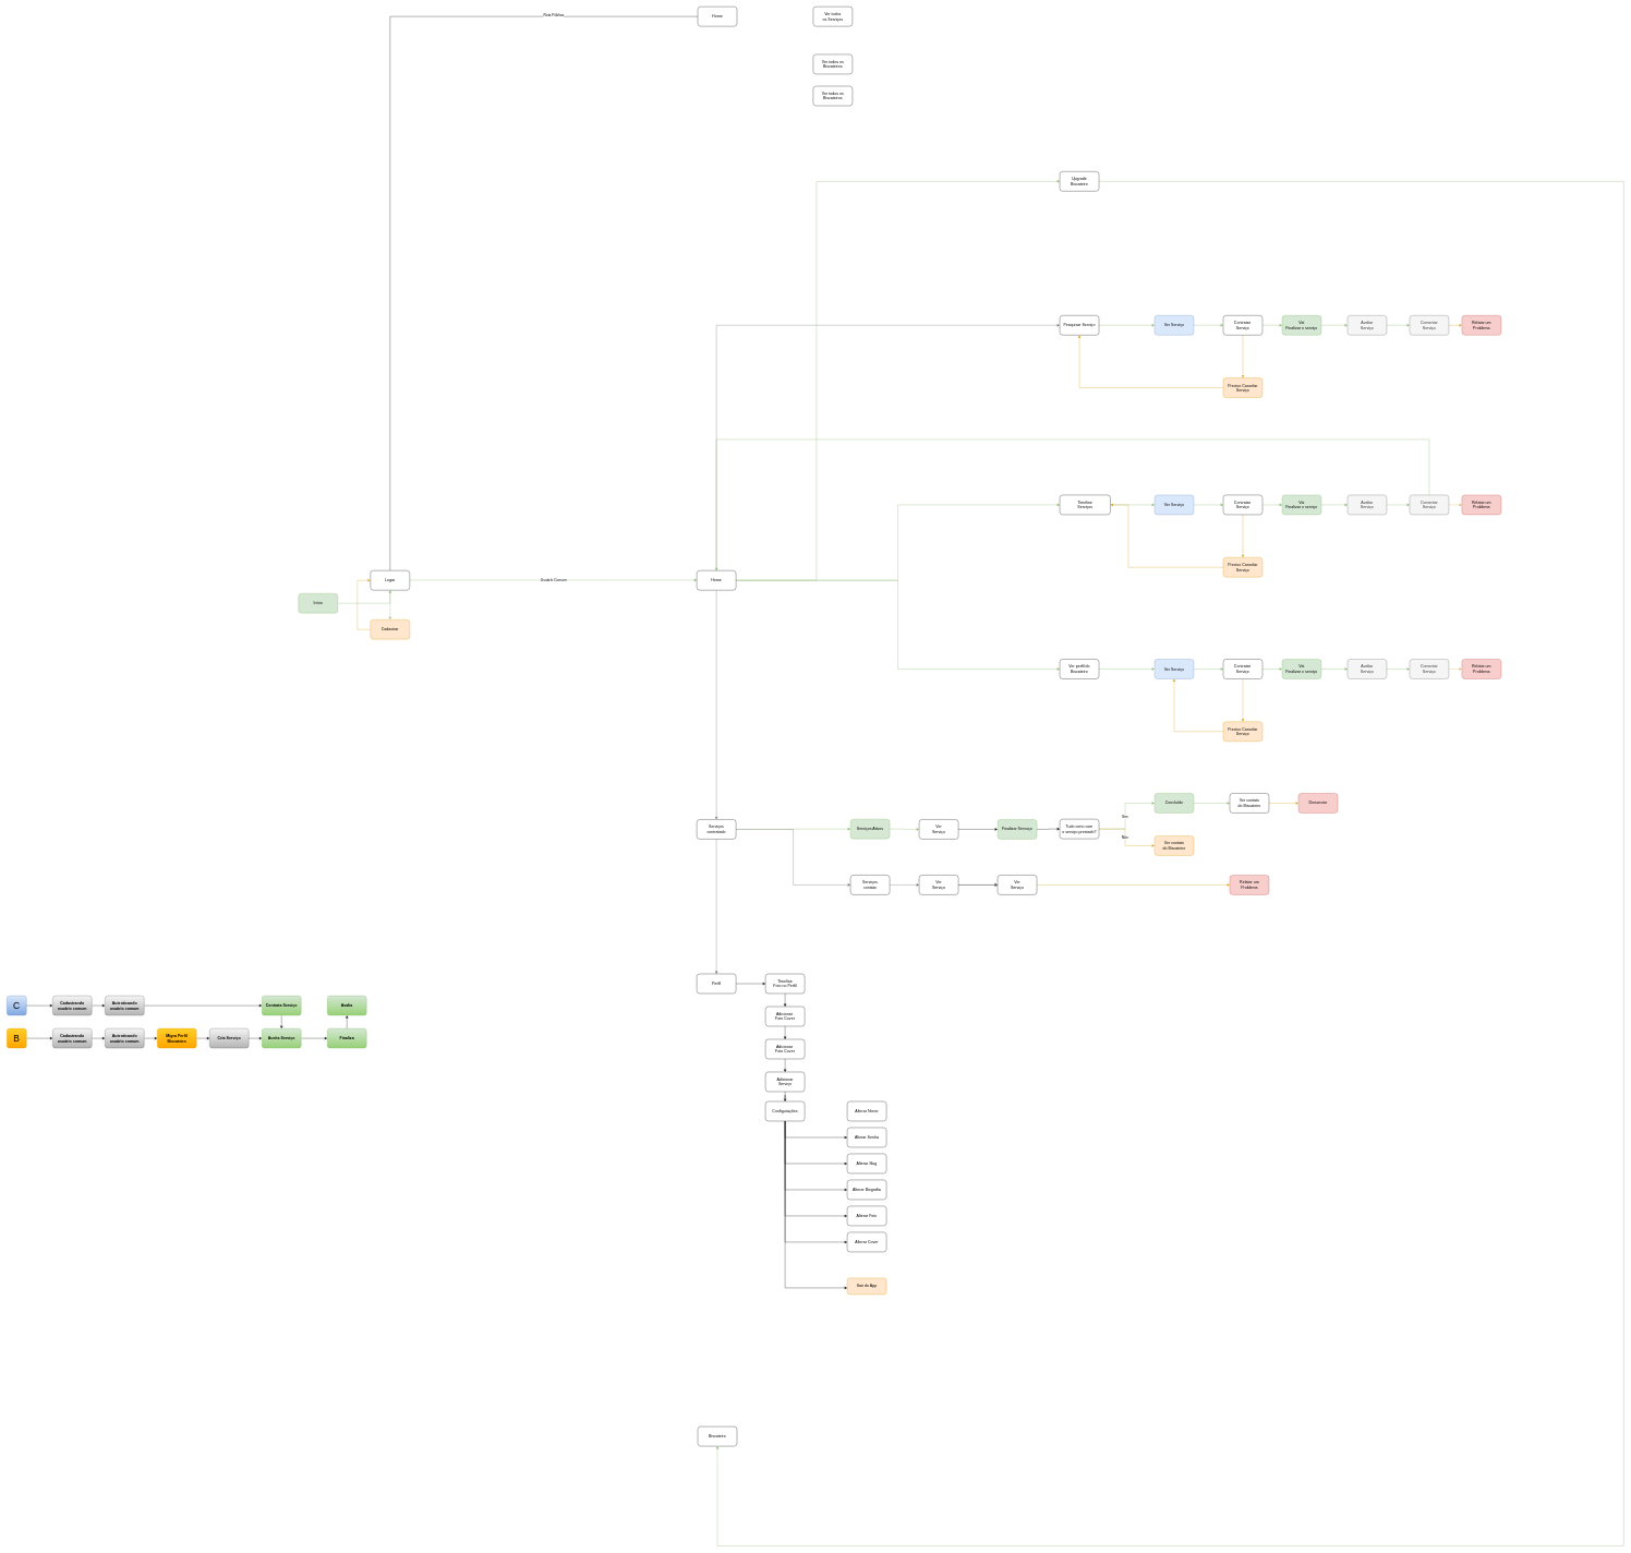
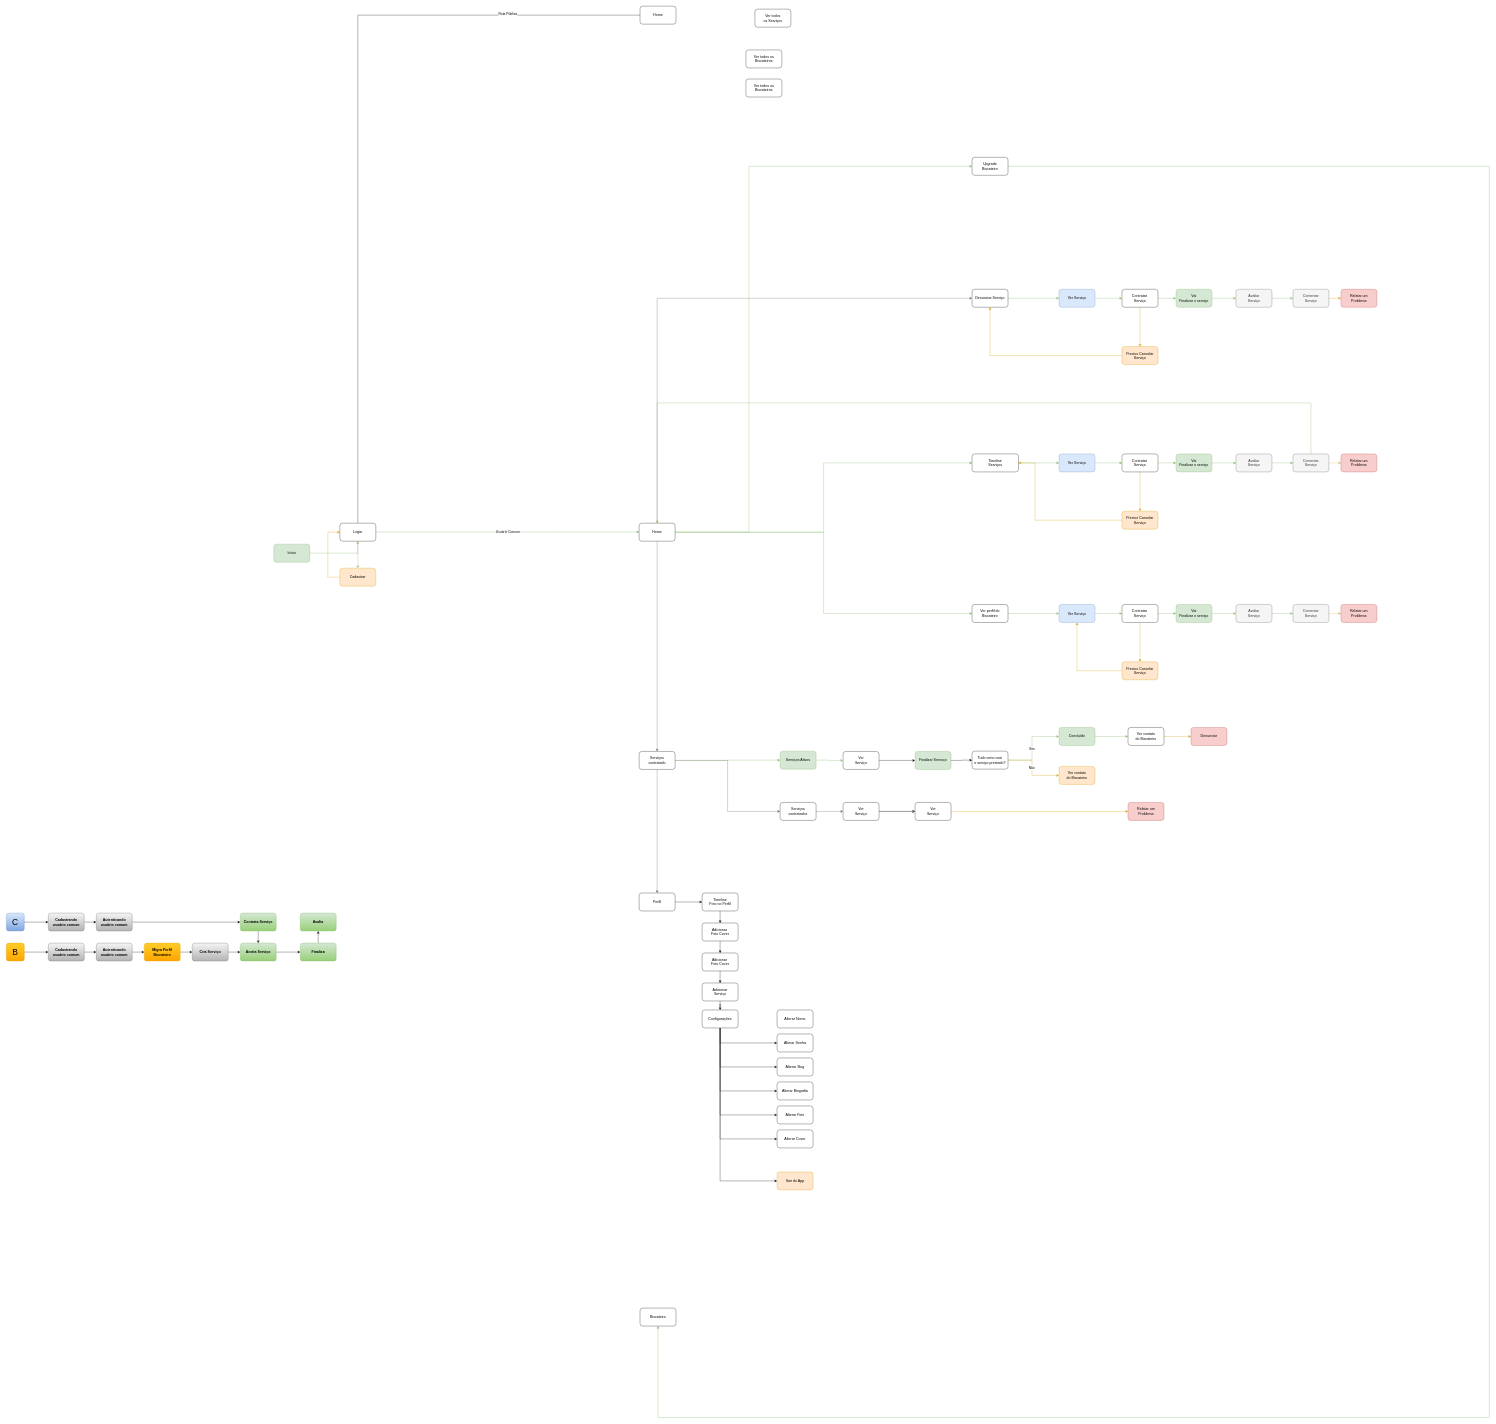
- <mxCell id="127" value="Ver todos&lt;div&gt;os Serviços&lt;/div&gt;" style="rounded=1;whiteSpace=wrap;html=1;" vertex="1" parent="1"><mxGeometry x="2486" y="20" width="120" height="60" as="geometry" /></mxCell>
+ <mxCell id="127" value="Ver todos&lt;div&gt;os Serviços&lt;/div&gt;" style="rounded=1;whiteSpace=wrap;html=1;" vertex="1" parent="1"><mxGeometry x="2516" y="30" width="120" height="60" as="geometry" /></mxCell>
- <mxCell id="67" value="Pesquisar Serviço" style="rounded=1;whiteSpace=wrap;html=1;" vertex="1" parent="1"><mxGeometry x="3240" y="964" width="120" height="60" as="geometry" /></mxCell>
+ <mxCell id="67" value="Denunciar Serviço" style="rounded=1;whiteSpace=wrap;html=1;" vertex="1" parent="1"><mxGeometry x="3240" y="964" width="120" height="60" as="geometry" /></mxCell>
- <mxCell id="115" value="Serviços&lt;div&gt;contato&lt;/div&gt;" style="rounded=1;whiteSpace=wrap;html=1;" vertex="1" parent="1"><mxGeometry x="2600" y="2675" width="120" height="60" as="geometry" /></mxCell>
+ <mxCell id="115" value="Serviços&lt;div&gt;contratados&lt;/div&gt;" style="rounded=1;whiteSpace=wrap;html=1;" vertex="1" parent="1"><mxGeometry x="2600" y="2675" width="120" height="60" as="geometry" /></mxCell>
- <mxCell id="34" value="Sair do App" style="rounded=1;whiteSpace=wrap;html=1;fillColor=#ffe6cc;strokeColor=#d79b00;" vertex="1" parent="1"><mxGeometry x="2590" y="3907" width="120" height="50" as="geometry" /></mxCell>
+ <mxCell id="34" value="Sair do App" style="rounded=1;whiteSpace=wrap;html=1;fillColor=#ffe6cc;strokeColor=#d79b00;" vertex="1" parent="1"><mxGeometry x="2590" y="3907" width="120" height="60" as="geometry" /></mxCell>
